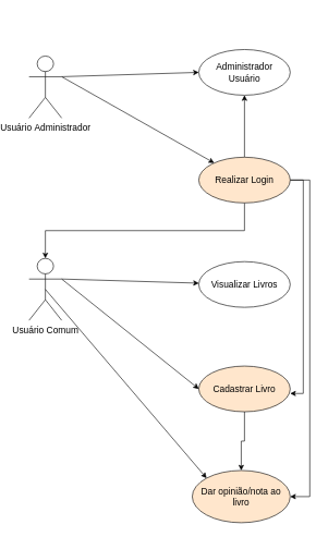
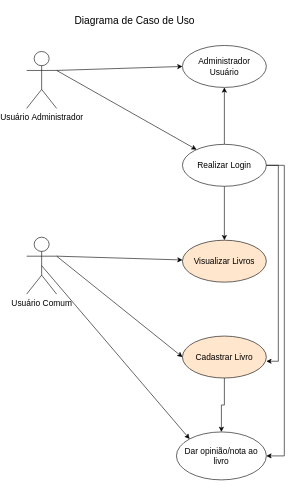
+ <mxCell id="17" value="Diagrama de Caso de Uso" style="text;html=1;align=center;verticalAlign=middle;resizable=0;points=[];autosize=1;strokeColor=none;fillColor=none;fontSize=17;" vertex="1" parent="1"><mxGeometry x="90" y="20" width="220" height="30" as="geometry" /></mxCell>
- <mxCell id="14" value="&lt;font style=&quot;font-size: 14px;&quot;&gt;Realizar Login&lt;/font&gt;" style="ellipse;whiteSpace=wrap;html=1;fillColor=#ffe6cc;" vertex="1" parent="1"><mxGeometry x="280" y="240" width="140" height="70" as="geometry" /></mxCell>
+ <mxCell id="14" value="&lt;font style=&quot;font-size: 14px;&quot;&gt;Realizar Login&lt;/font&gt;" style="ellipse;whiteSpace=wrap;html=1;" vertex="1" parent="1"><mxGeometry x="280" y="240" width="140" height="70" as="geometry" /></mxCell>
- <mxCell id="12" style="edgeStyle=orthogonalEdgeStyle;rounded=0;orthogonalLoop=1;jettySize=auto;html=1;exitX=0.5;exitY=1;exitDx=0;exitDy=0;" edge="1" parent="1" source="14" target="8"><mxGeometry relative="1" as="geometry" /></mxCell>
+ <mxCell id="12" style="edgeStyle=orthogonalEdgeStyle;rounded=0;orthogonalLoop=1;jettySize=auto;html=1;exitX=0.5;exitY=1;exitDx=0;exitDy=0;entryX=0.5;entryY=0;entryDx=0;entryDy=0;" edge="1" parent="1" source="14" target="10"><mxGeometry relative="1" as="geometry" /></mxCell>
- <mxCell id="10" value="&lt;font style=&quot;font-size: 14px;&quot;&gt;Visualizar Livros&lt;/font&gt;" style="ellipse;whiteSpace=wrap;html=1;" vertex="1" parent="1"><mxGeometry x="280" y="400" width="140" height="70" as="geometry" /></mxCell>
+ <mxCell id="10" value="&lt;font style=&quot;font-size: 14px;&quot;&gt;Visualizar Livros&lt;/font&gt;" style="ellipse;whiteSpace=wrap;html=1;fillColor=#ffe6cc;" vertex="1" parent="1"><mxGeometry x="280" y="400" width="140" height="70" as="geometry" /></mxCell>
- <mxCell id="19" value="&lt;font style=&quot;font-size: 14px;&quot;&gt;Dar opinião/nota ao livro&lt;/font&gt;" style="ellipse;whiteSpace=wrap;html=1;fillColor=#ffe6cc;" vertex="1" parent="1"><mxGeometry x="270" y="720" width="150" height="80" as="geometry" /></mxCell>
+ <mxCell id="19" value="&lt;font style=&quot;font-size: 14px;&quot;&gt;Dar opinião/nota ao livro&lt;/font&gt;" style="ellipse;whiteSpace=wrap;html=1;" vertex="1" parent="1"><mxGeometry x="270" y="720" width="150" height="80" as="geometry" /></mxCell>
